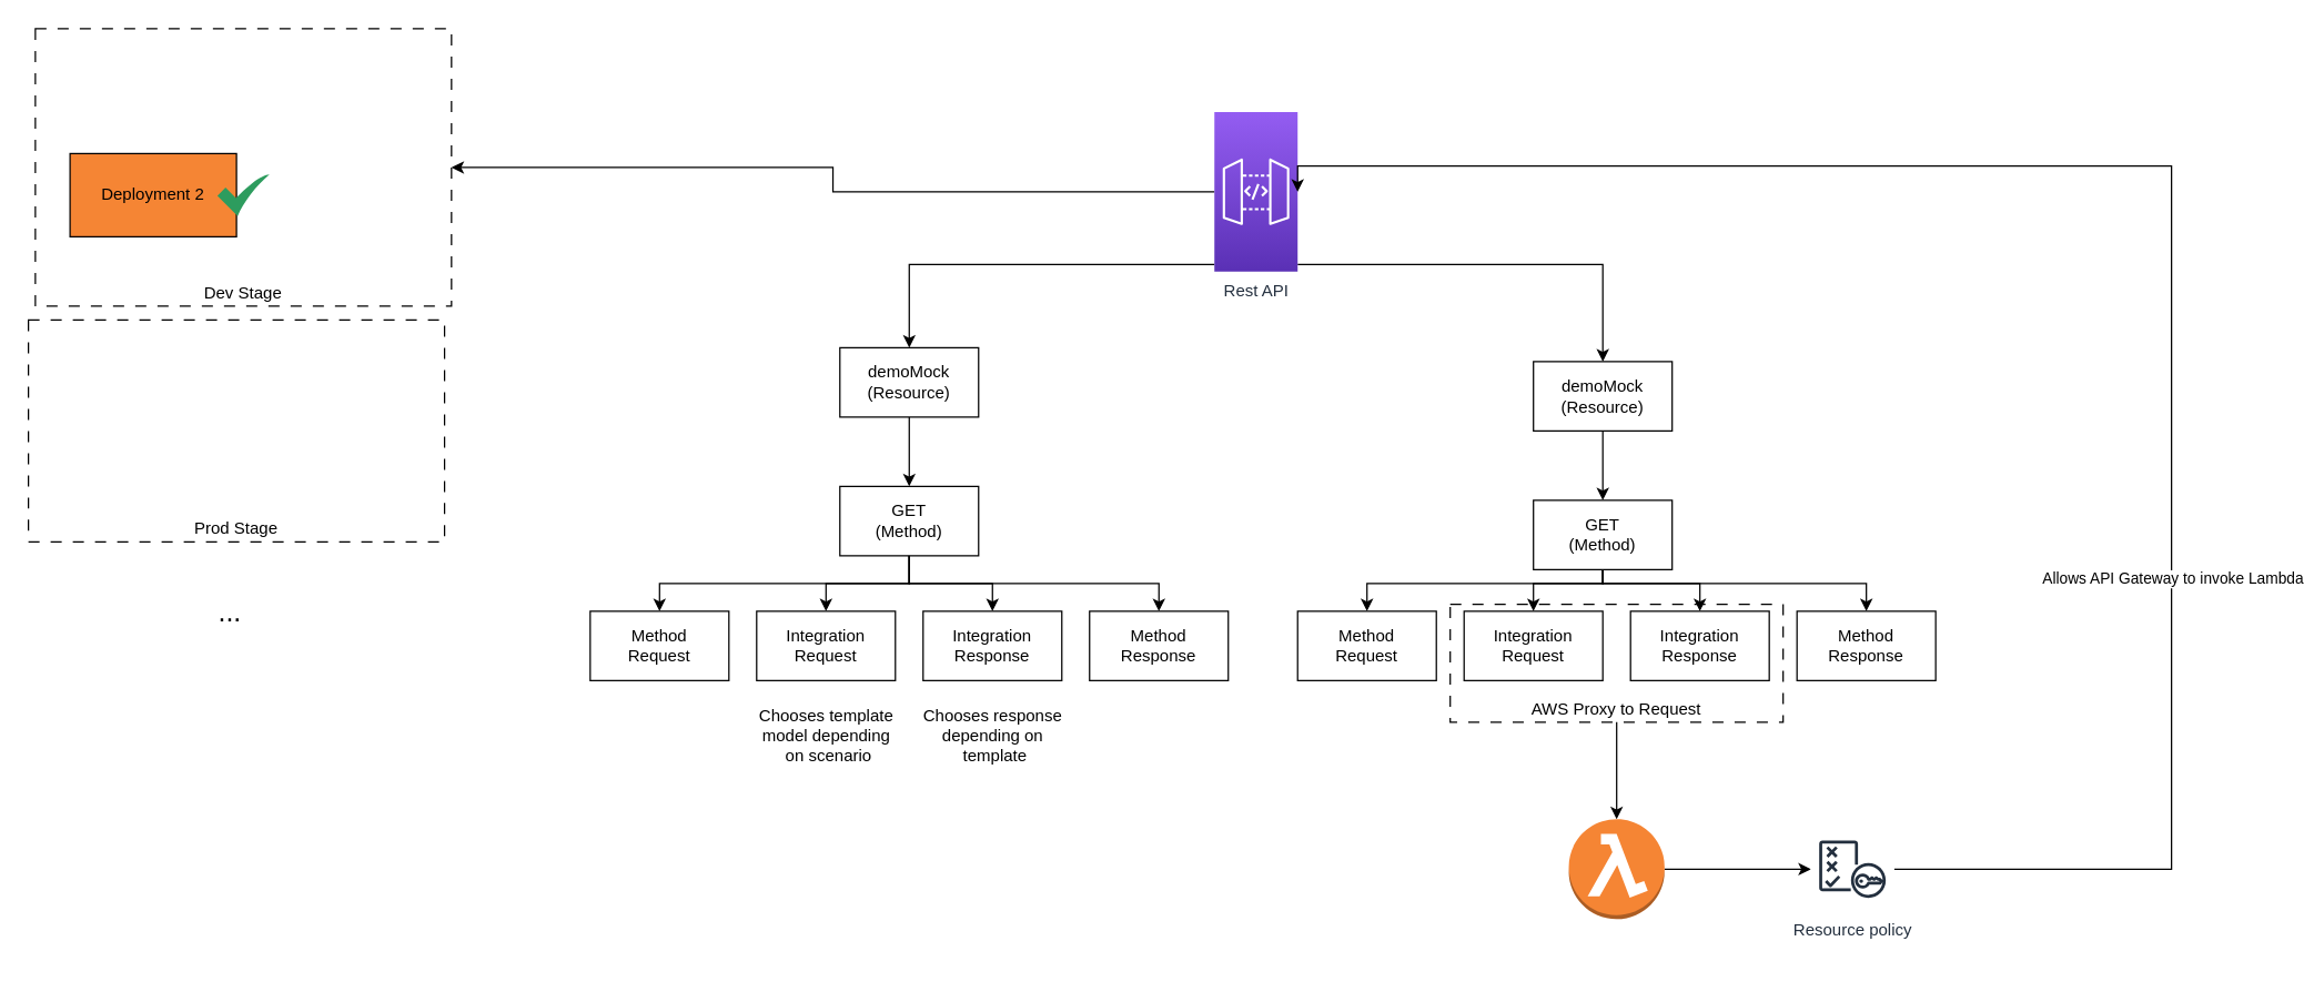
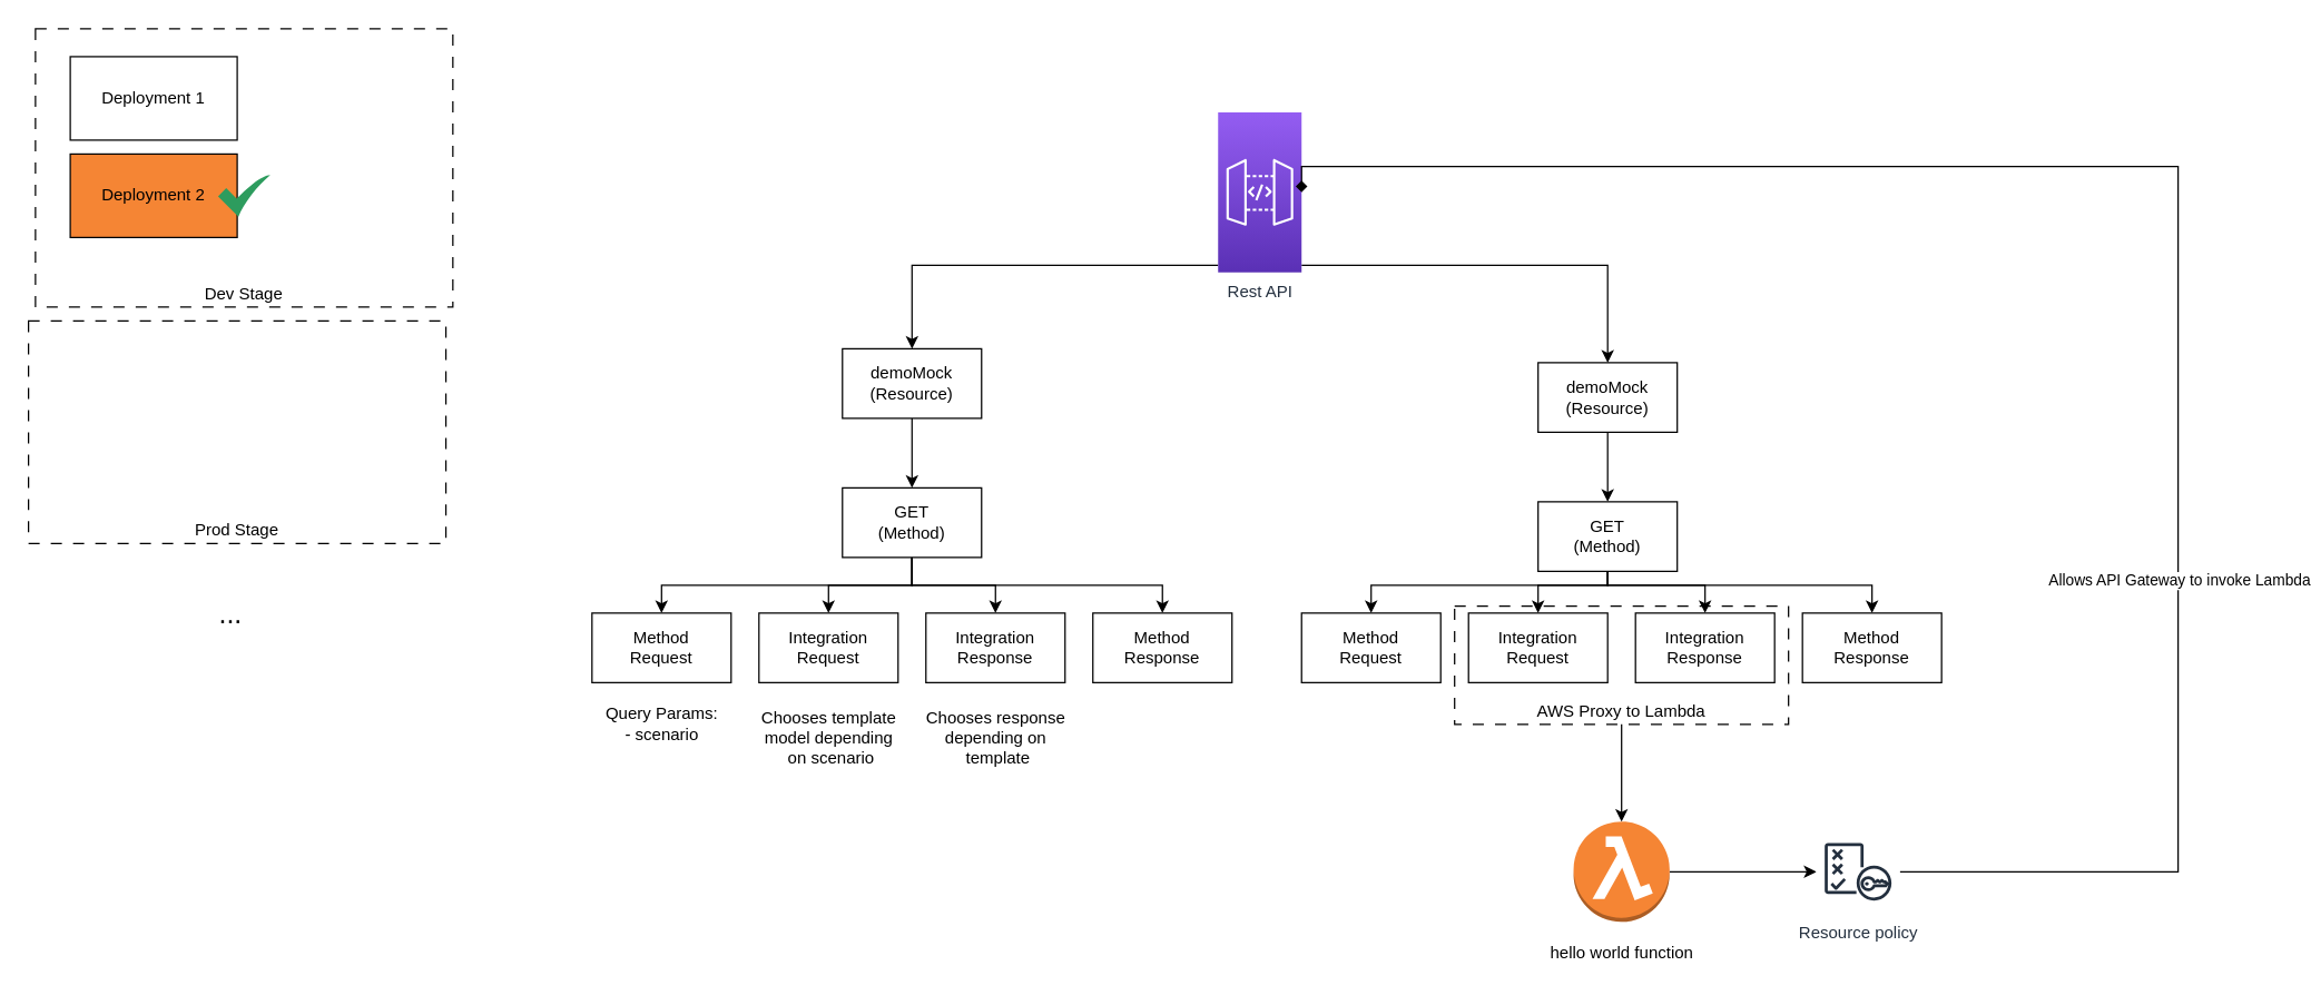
+ <mxCell id="42" value="Deployment 1" style="rounded=0;whiteSpace=wrap;html=1;fontSize=12;" vertex="1" parent="1"><mxGeometry x="50" y="40" width="120" height="60" as="geometry" /></mxCell>
- <mxCell id="36" style="edgeStyle=orthogonalEdgeStyle;rounded=0;orthogonalLoop=1;jettySize=auto;html=1;entryX=1;entryY=0.5;entryDx=0;entryDy=0;entryPerimeter=0;" edge="1" parent="1" source="38" target="5"><mxGeometry relative="1" as="geometry"><Array as="points"><mxPoint x="1565" y="626" /><mxPoint x="1565" y="119" /></Array></mxGeometry></mxCell>
+ <mxCell id="36" style="edgeStyle=orthogonalEdgeStyle;rounded=0;orthogonalLoop=1;jettySize=auto;html=1;entryX=1;entryY=0.5;entryDx=0;entryDy=0;entryPerimeter=0;endArrow=diamond;" edge="1" parent="1" source="38" target="5"><mxGeometry relative="1" as="geometry"><Array as="points"><mxPoint x="1565" y="626" /><mxPoint x="1565" y="119" /></Array></mxGeometry></mxCell>
- <mxCell id="4" style="edgeStyle=orthogonalEdgeStyle;rounded=0;orthogonalLoop=1;jettySize=auto;html=1;entryX=1;entryY=0.5;entryDx=0;entryDy=0;" edge="1" parent="1" source="5" target="39"><mxGeometry relative="1" as="geometry" /></mxCell>
- <mxCell id="32" value="AWS Proxy to Request" style="rounded=0;whiteSpace=wrap;html=1;fillColor=none;dashed=1;dashPattern=8 8;verticalAlign=bottom;" vertex="1" parent="1"><mxGeometry x="1045" y="435" width="240" height="85" as="geometry" /></mxCell>
+ <mxCell id="32" value="AWS Proxy to Lambda" style="rounded=0;whiteSpace=wrap;html=1;fillColor=none;dashed=1;dashPattern=8 8;verticalAlign=bottom;" vertex="1" parent="1"><mxGeometry x="1045" y="435" width="240" height="85" as="geometry" /></mxCell>
+ <mxCell id="19" value="Query Params:&lt;br&gt;- scenario" style="text;html=1;align=center;verticalAlign=middle;resizable=0;points=[];autosize=1;strokeColor=none;fillColor=none;" vertex="1" parent="1"><mxGeometry x="425" y="500" width="100" height="40" as="geometry" /></mxCell>
+ <mxCell id="35" value="hello world function" style="text;html=1;align=center;verticalAlign=middle;resizable=0;points=[];autosize=1;strokeColor=none;fillColor=none;" vertex="1" parent="1"><mxGeometry x="1100" y="670" width="130" height="30" as="geometry" /></mxCell>
